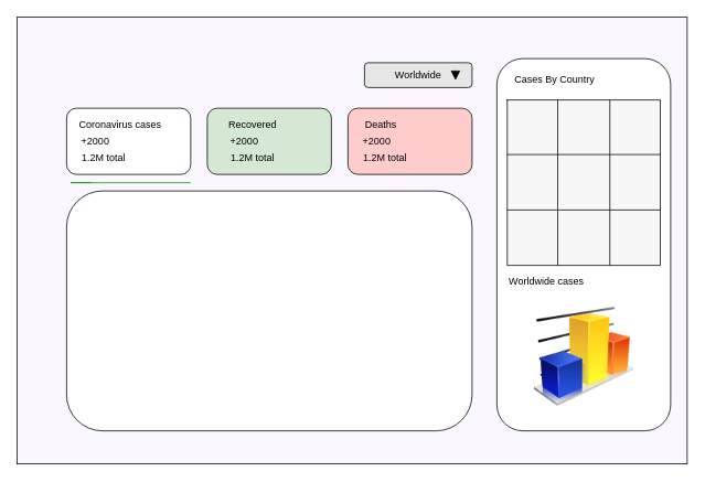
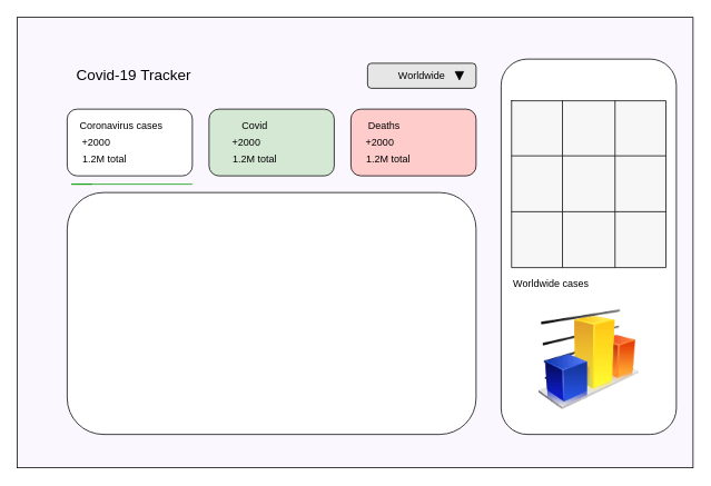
+ <mxCell id="3" value="&lt;font style=&quot;font-size: 18px&quot;&gt;Covid-19 Tracker&lt;/font&gt;" style="text;html=1;strokeColor=none;fillColor=none;align=center;verticalAlign=middle;whiteSpace=wrap;rounded=0;" vertex="1" parent="1"><mxGeometry x="50" y="60" width="220" height="60" as="geometry" /></mxCell>
- <mxCell id="21" value="Cases By Country" style="text;html=1;strokeColor=none;fillColor=none;align=center;verticalAlign=middle;whiteSpace=wrap;rounded=0;" vertex="1" parent="1"><mxGeometry x="620" y="85" width="100" height="20" as="geometry" /></mxCell>
- <mxCell id="11" value="Recovered" style="text;html=1;strokeColor=none;fillColor=none;align=center;verticalAlign=middle;whiteSpace=wrap;rounded=0;" vertex="1" parent="1"><mxGeometry x="270" y="140" width="70" height="20" as="geometry" /></mxCell>
+ <mxCell id="11" value="Covid" style="text;html=1;strokeColor=none;fillColor=none;align=center;verticalAlign=middle;whiteSpace=wrap;rounded=0;" vertex="1" parent="1"><mxGeometry x="270" y="140" width="70" height="20" as="geometry" /></mxCell>
